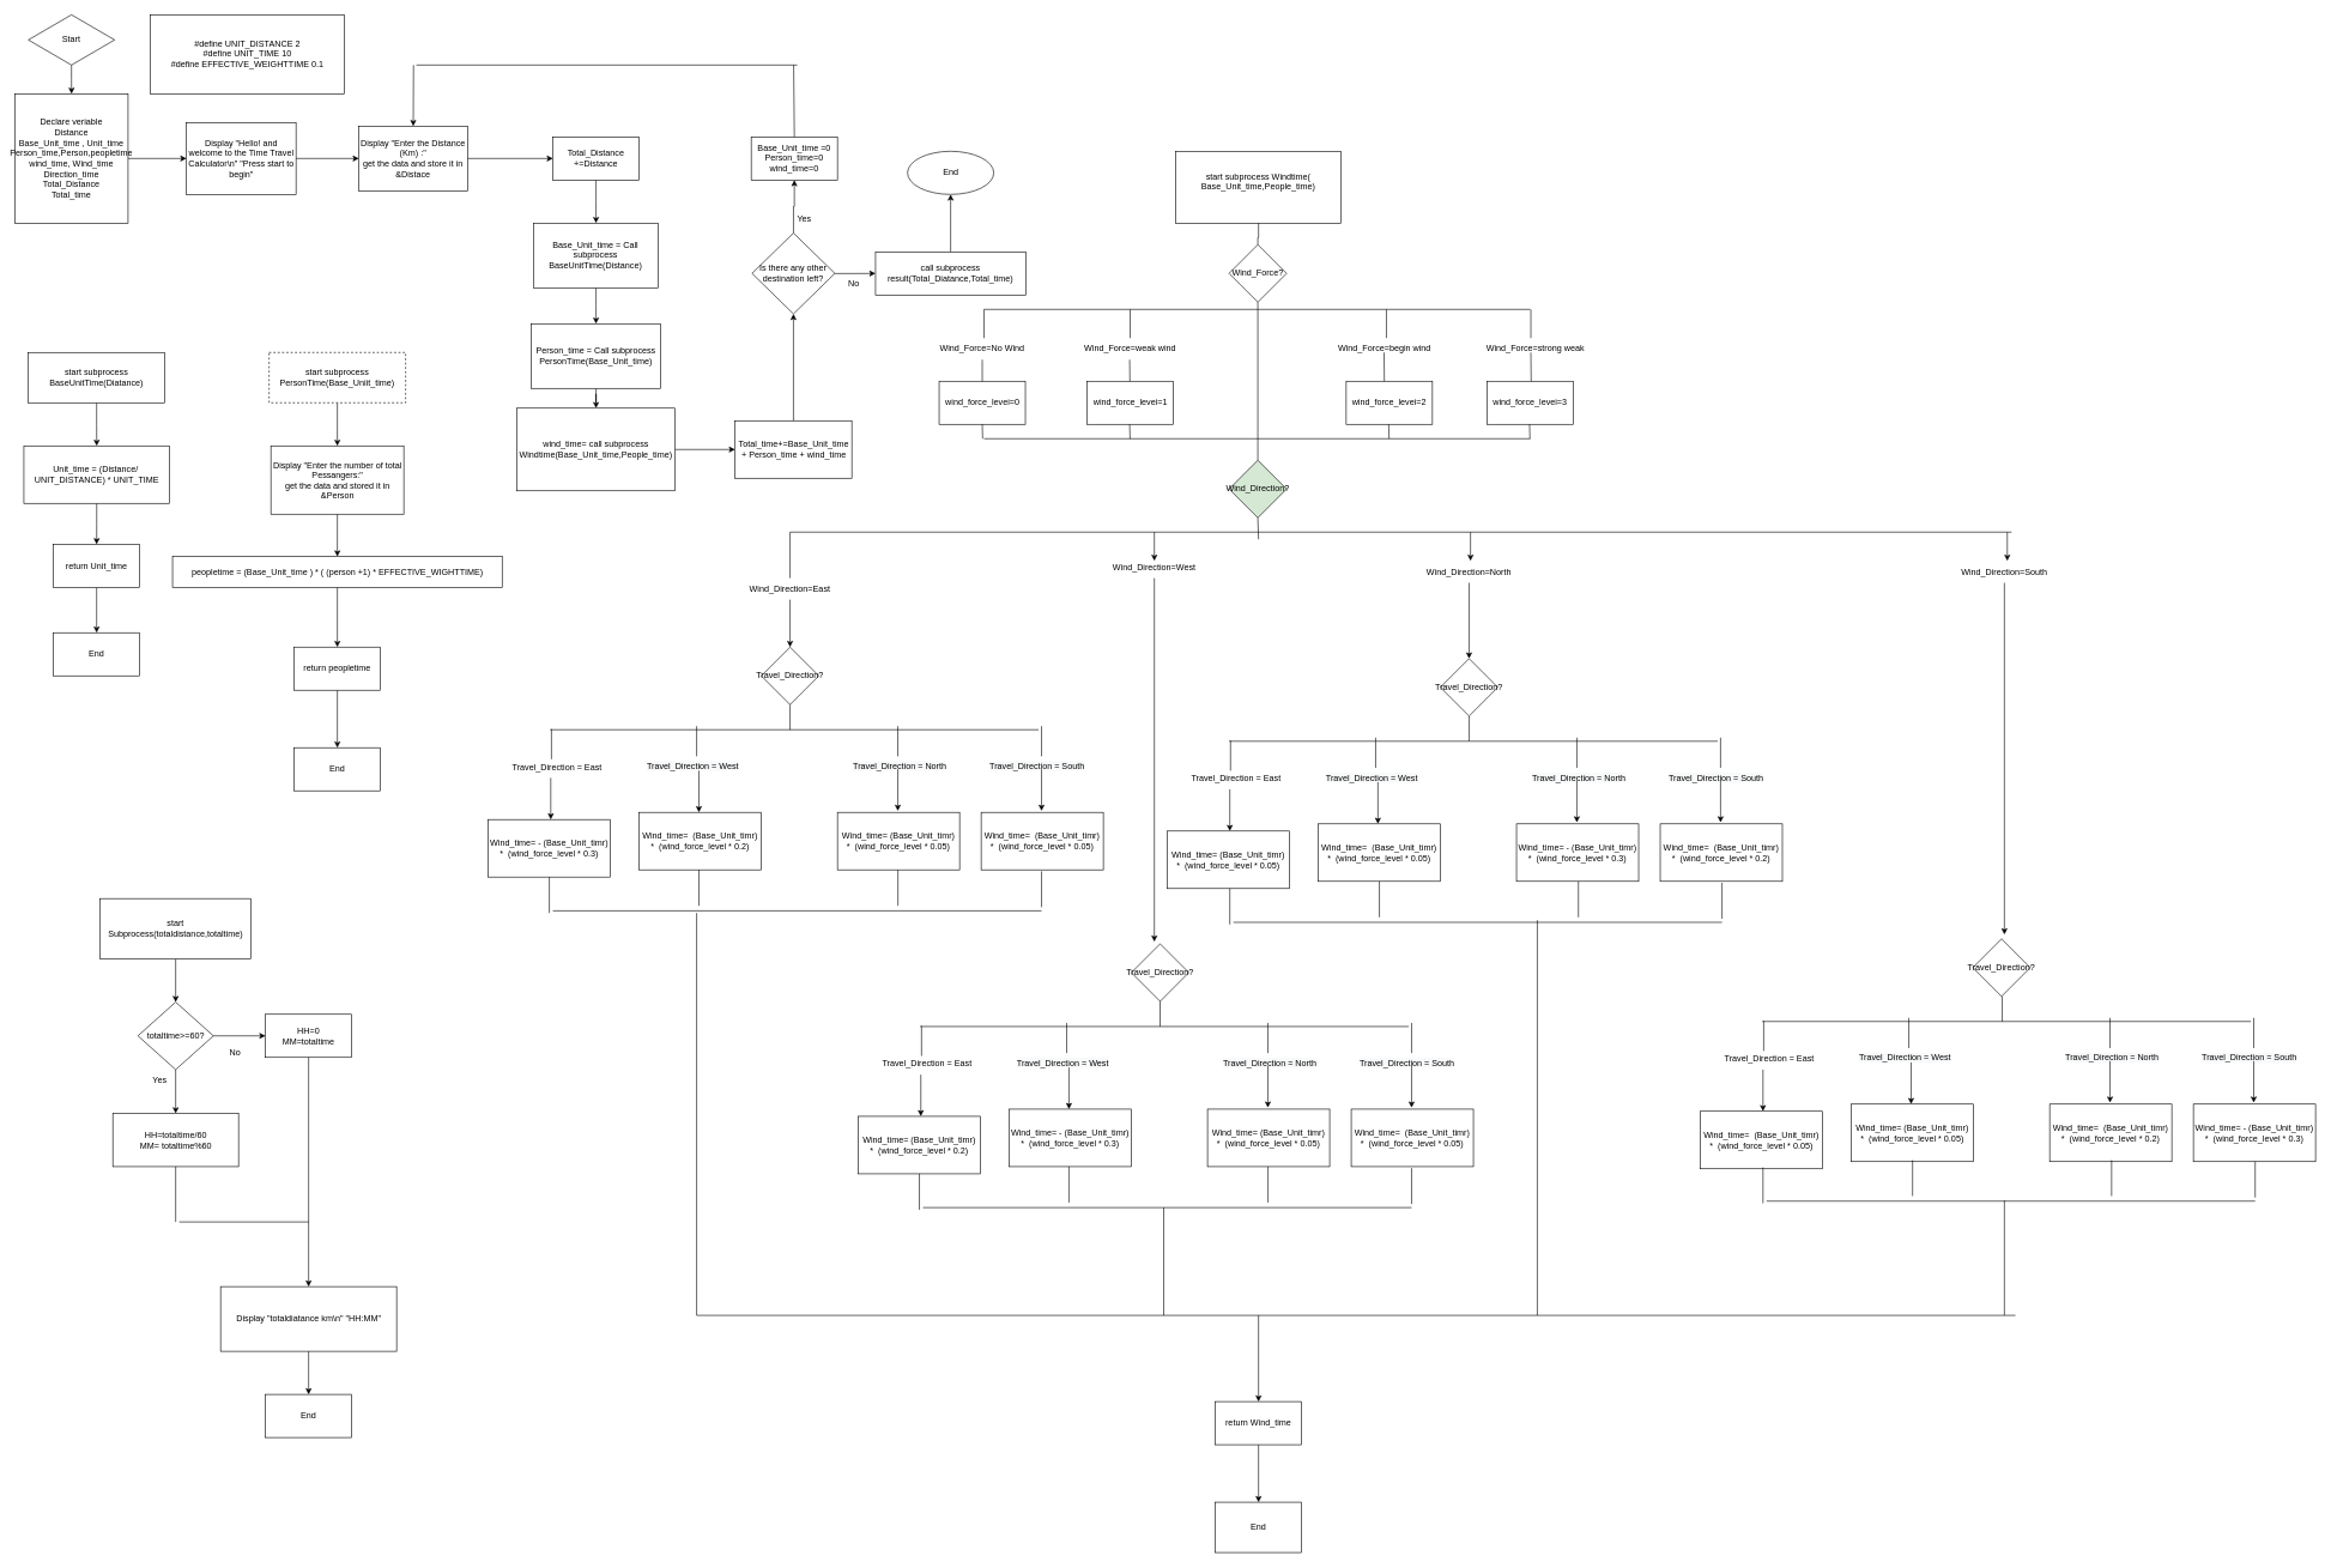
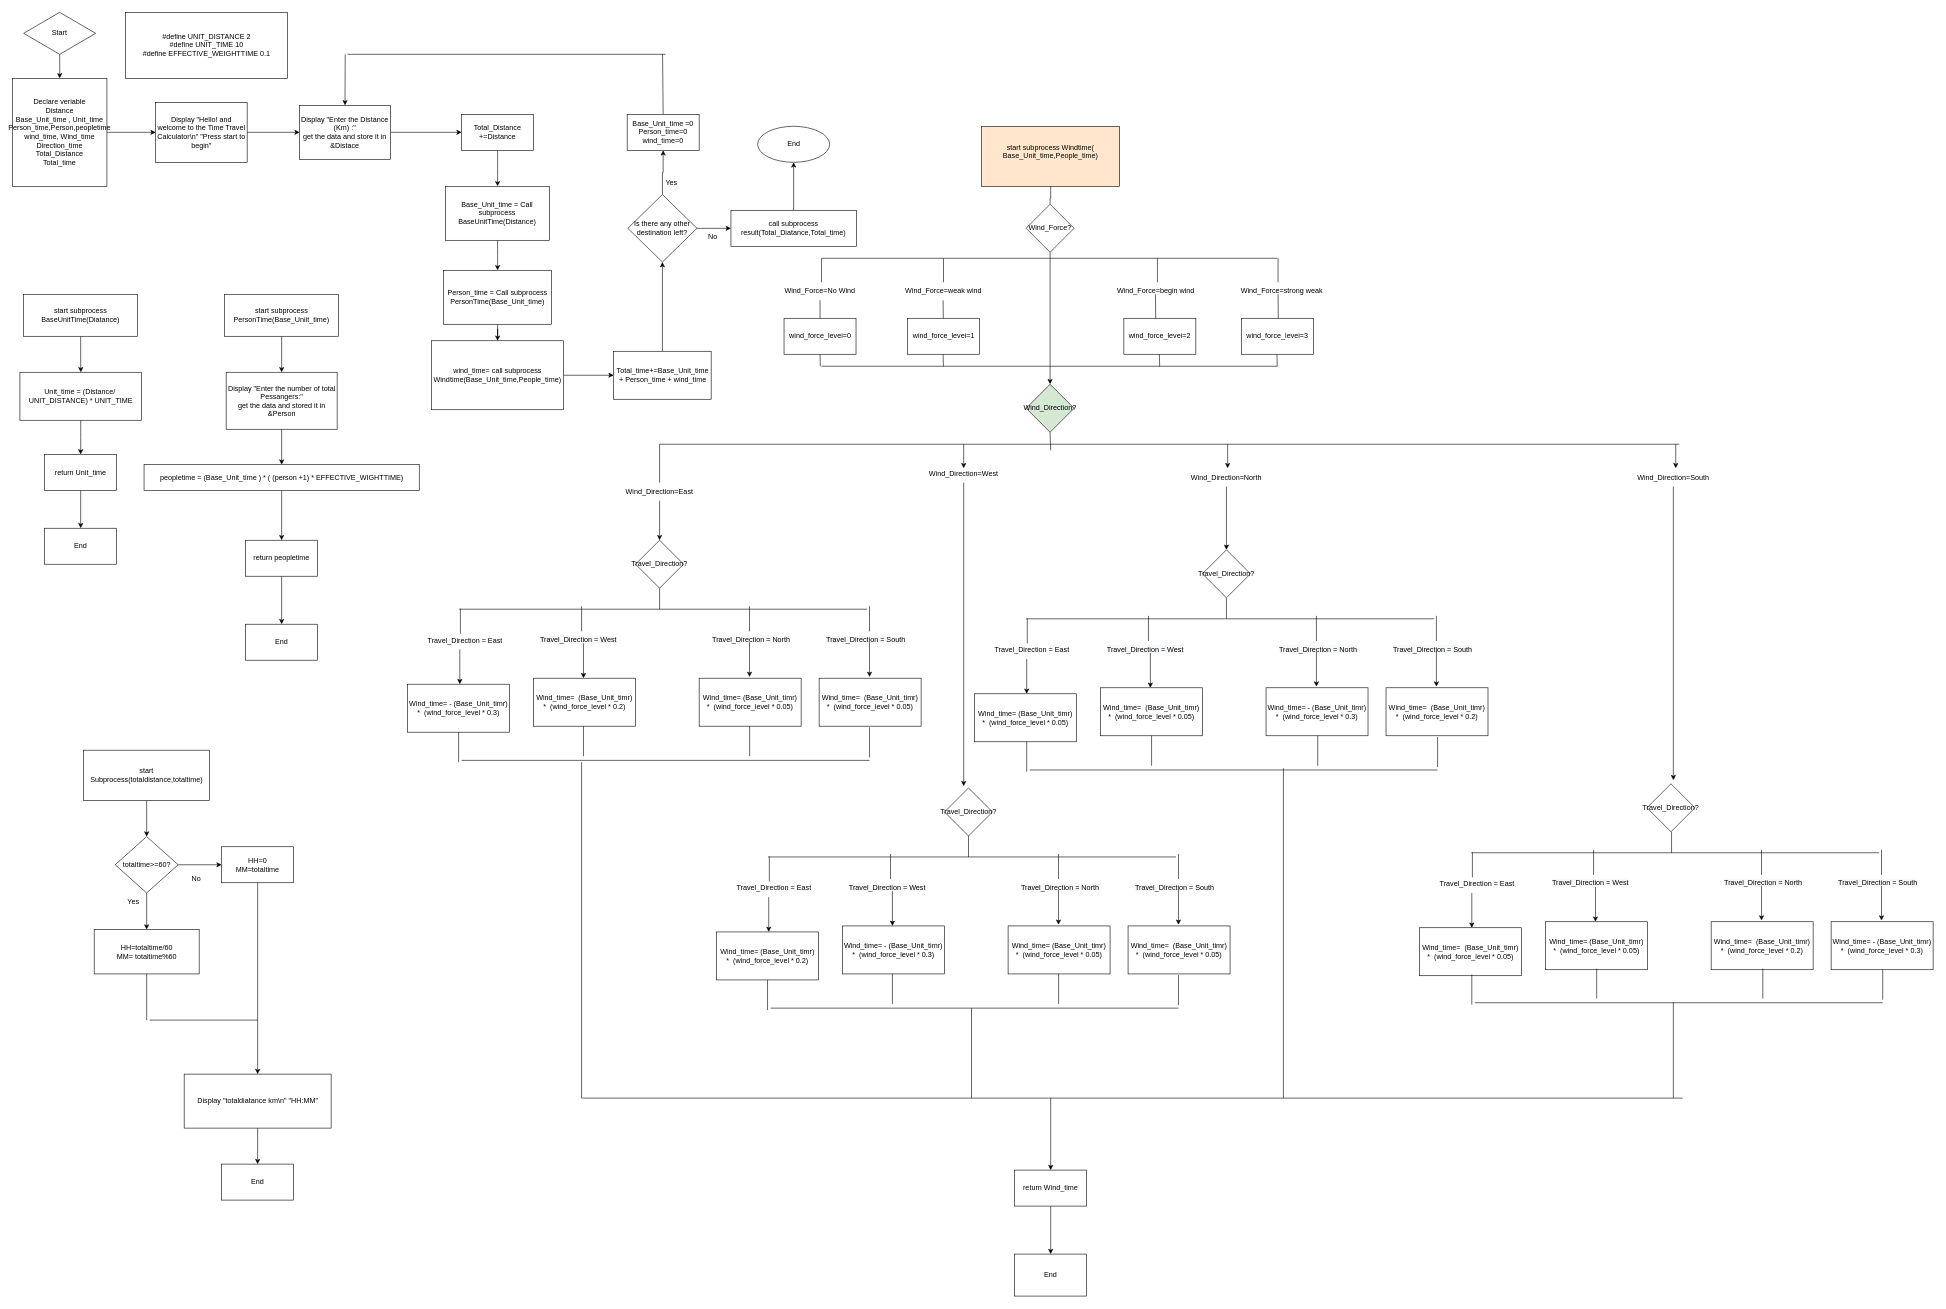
- <mxCell id="32" value="start subprocess Windtime(&lt;br&gt;Base_Unit_time,People_time)&lt;br&gt;&amp;nbsp;" style="rounded=0;whiteSpace=wrap;html=1;" vertex="1" parent="1"><mxGeometry x="1636" y="210" width="230" height="100" as="geometry" /></mxCell>
+ <mxCell id="32" value="start subprocess Windtime(&lt;br&gt;Base_Unit_time,People_time)&lt;br&gt;&amp;nbsp;" style="rounded=0;whiteSpace=wrap;html=1;fillColor=#ffe6cc;" vertex="1" parent="1"><mxGeometry x="1636" y="210" width="230" height="100" as="geometry" /></mxCell>
- <mxCell id="23" value="start subprocess PersonTime(Base_Uniit_time)" style="rounded=0;whiteSpace=wrap;html=1;dashed=1;" vertex="1" parent="1"><mxGeometry x="374" y="490" width="190" height="70" as="geometry" /></mxCell>
+ <mxCell id="23" value="start subprocess PersonTime(Base_Uniit_time)" style="rounded=0;whiteSpace=wrap;html=1;" vertex="1" parent="1"><mxGeometry x="374" y="490" width="190" height="70" as="geometry" /></mxCell>
- <mxCell id="31" value="" style="edgeStyle=orthogonalEdgeStyle;rounded=0;orthogonalLoop=1;jettySize=auto;html=1;startArrow=none;entryX=0.5;entryY=0;entryDx=0;entryDy=0;endArrow=none;" edge="1" parent="1" source="126" target="43"><mxGeometry relative="1" as="geometry"><mxPoint x="1751" y="610" as="targetPoint" /></mxGeometry></mxCell>
+ <mxCell id="31" value="" style="edgeStyle=orthogonalEdgeStyle;rounded=0;orthogonalLoop=1;jettySize=auto;html=1;startArrow=none;entryX=0.5;entryY=0;entryDx=0;entryDy=0;" edge="1" parent="1" source="126" target="43"><mxGeometry relative="1" as="geometry"><mxPoint x="1751" y="610" as="targetPoint" /></mxGeometry></mxCell>
